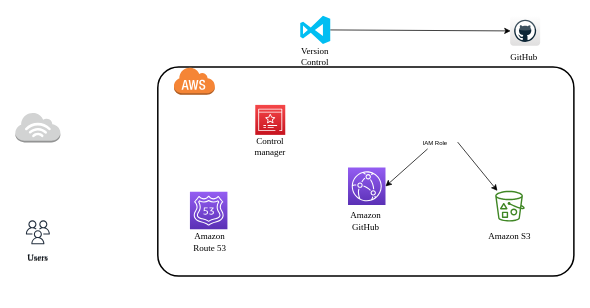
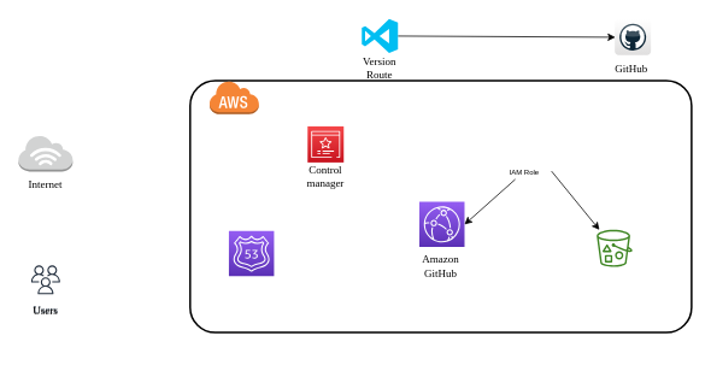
- <mxCell id="35" value="Version Control" style="text;html=1;strokeColor=none;fillColor=none;align=center;verticalAlign=middle;whiteSpace=wrap;rounded=0;fontFamily=Garamond;" parent="33" vertex="1"><mxGeometry y="38.75" width="60" height="30" as="geometry" /></mxCell>
+ <mxCell id="35" value="Version Route" style="text;html=1;strokeColor=none;fillColor=none;align=center;verticalAlign=middle;whiteSpace=wrap;rounded=0;fontFamily=Garamond;" parent="33" vertex="1"><mxGeometry y="38.75" width="60" height="30" as="geometry" /></mxCell>
+ <mxCell id="5" value="Internet" style="text;html=1;strokeColor=none;fillColor=none;align=center;verticalAlign=middle;whiteSpace=wrap;rounded=0;fontFamily=Garamond;" parent="3" vertex="1"><mxGeometry y="40" width="60" height="30" as="geometry" /></mxCell>
- <mxCell id="26" value="Amazon S3" style="text;html=1;strokeColor=none;fillColor=none;align=center;verticalAlign=middle;whiteSpace=wrap;rounded=0;fontFamily=Garamond;" parent="24" vertex="1"><mxGeometry y="45.333" width="63.429" height="31.0" as="geometry" /></mxCell>
- <mxCell id="12" value="&lt;p&gt;&lt;font face=&quot;Garamond&quot;&gt;Amazon Route 53&lt;/font&gt;&lt;/p&gt;" style="text;html=1;strokeColor=none;fillColor=none;align=center;verticalAlign=middle;whiteSpace=wrap;rounded=0;" parent="10" vertex="1"><mxGeometry y="51.667" width="63.429" height="31.0" as="geometry" /></mxCell>
